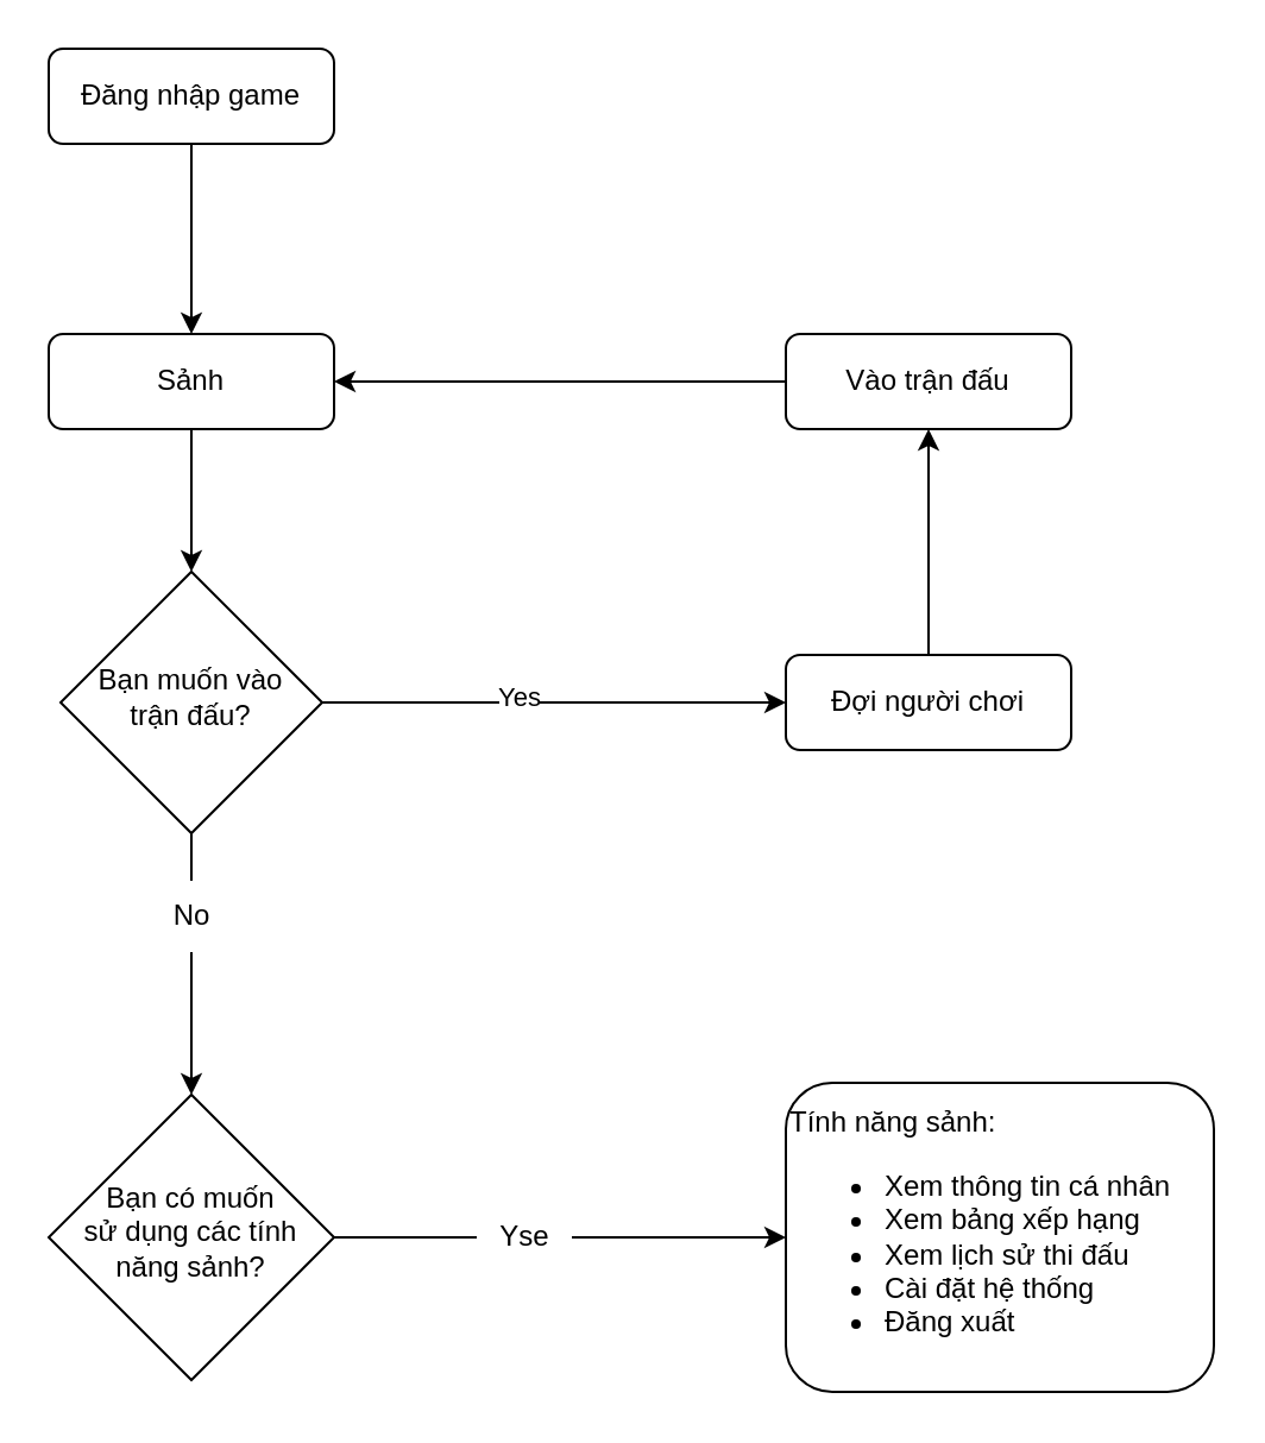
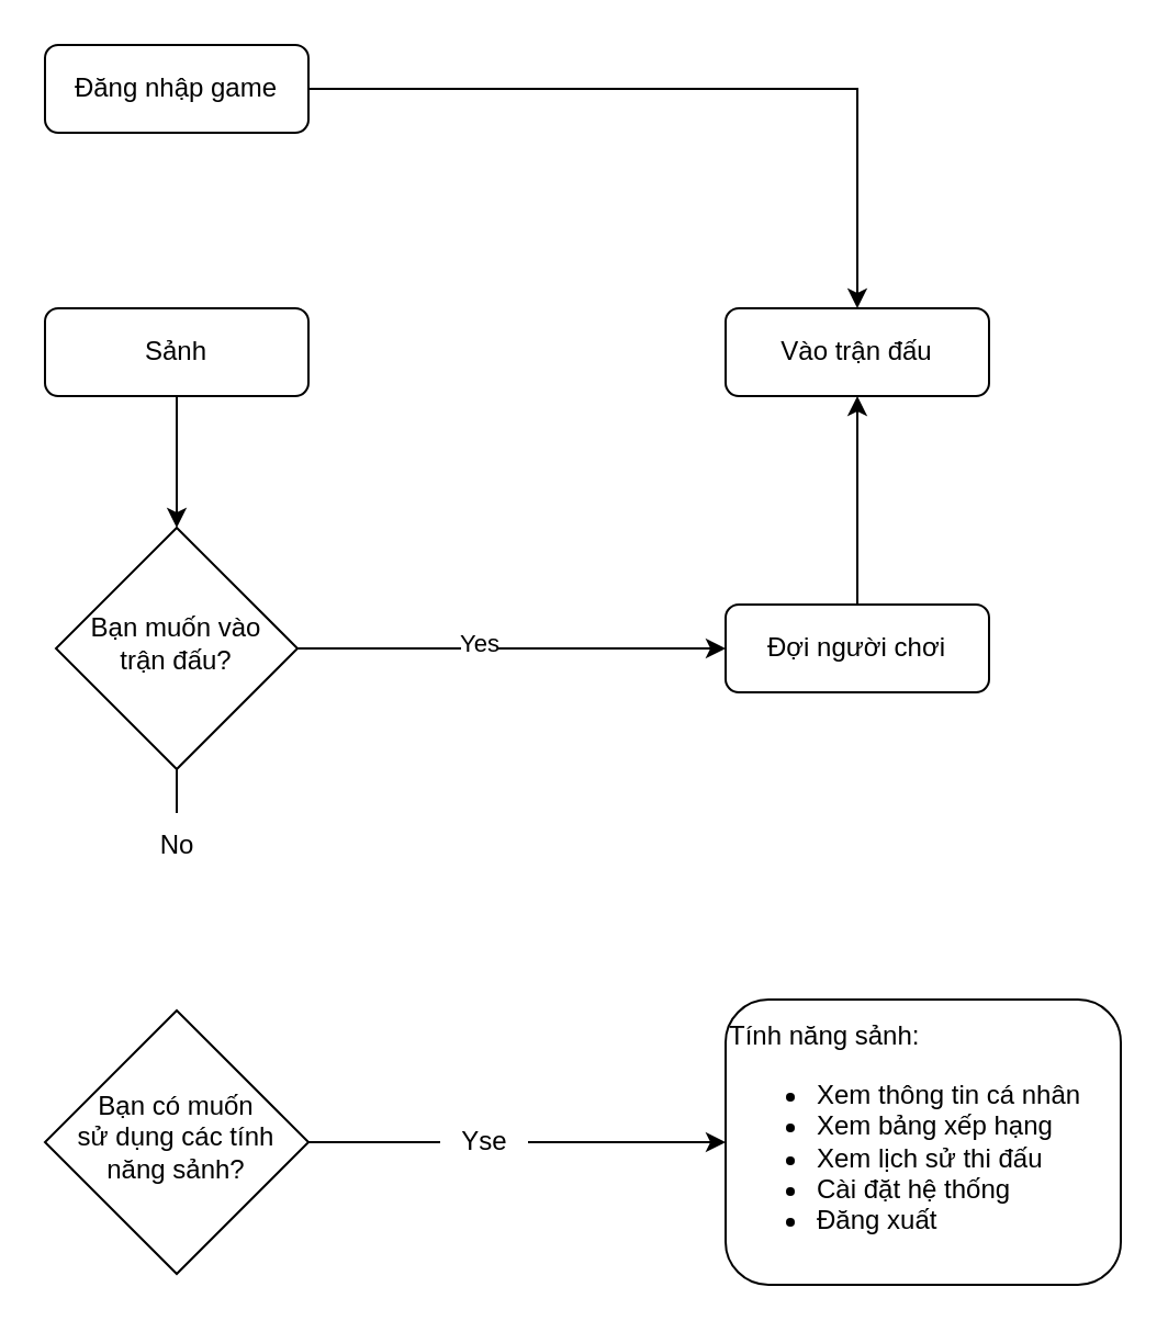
- <mxCell id="2" value="" style="edgeStyle=orthogonalEdgeStyle;rounded=0;orthogonalLoop=1;jettySize=auto;html=1;" edge="1" parent="1" source="3" target="16"><mxGeometry relative="1" as="geometry" /></mxCell>
+ <mxCell id="2" value="" style="edgeStyle=orthogonalEdgeStyle;rounded=0;orthogonalLoop=1;jettySize=auto;html=1;" edge="1" parent="1" source="3" target="14"><mxGeometry relative="1" as="geometry" /></mxCell>
- <mxCell id="13" style="edgeStyle=orthogonalEdgeStyle;rounded=0;orthogonalLoop=1;jettySize=auto;html=1;exitX=0;exitY=0.5;exitDx=0;exitDy=0;entryX=1;entryY=0.5;entryDx=0;entryDy=0;" edge="1" parent="1" source="14" target="16"><mxGeometry relative="1" as="geometry" /></mxCell>
- <mxCell id="6" value="" style="edgeStyle=orthogonalEdgeStyle;rounded=0;orthogonalLoop=1;jettySize=auto;html=1;startArrow=none;" edge="1" parent="1" source="17" target="11"><mxGeometry relative="1" as="geometry" /></mxCell>
